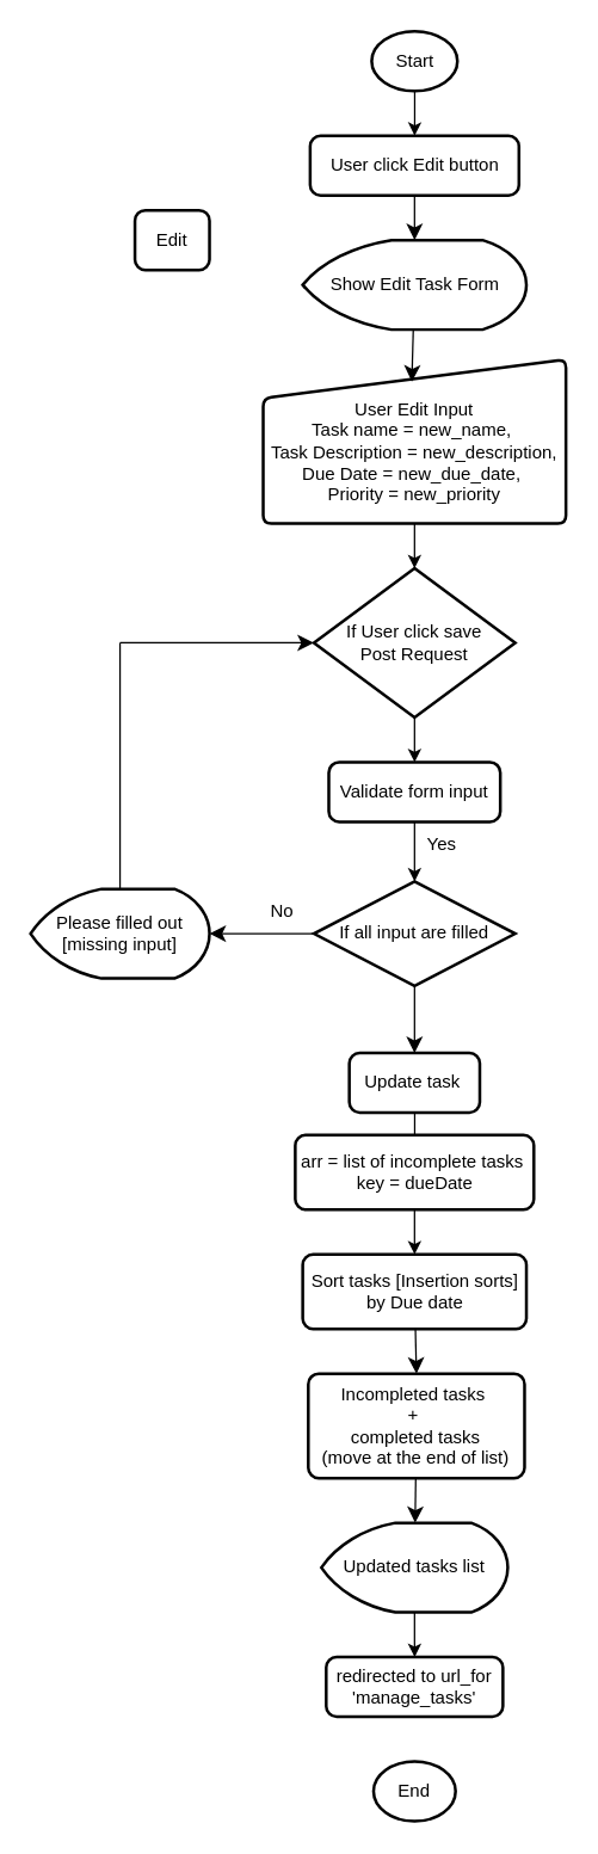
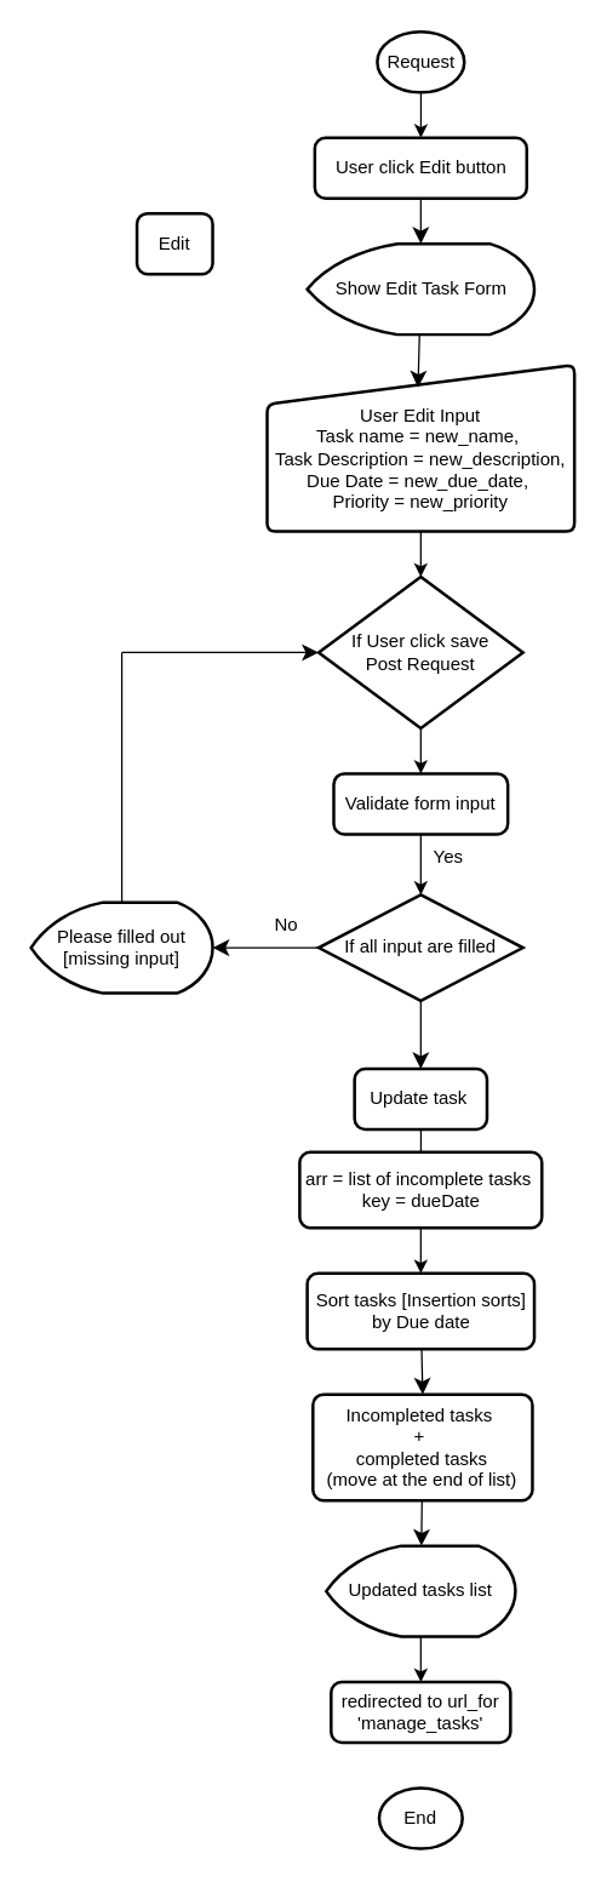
- <mxCell id="3" value="Start" style="strokeWidth=2;html=1;shape=mxgraph.flowchart.start_1;whiteSpace=wrap;" parent="1" vertex="1"><mxGeometry x="248.75" y="20" width="57.5" height="40" as="geometry" /></mxCell>
+ <mxCell id="3" value="Request" style="strokeWidth=2;html=1;shape=mxgraph.flowchart.start_1;whiteSpace=wrap;" parent="1" vertex="1"><mxGeometry x="248.75" y="20" width="57.5" height="40" as="geometry" /></mxCell>
